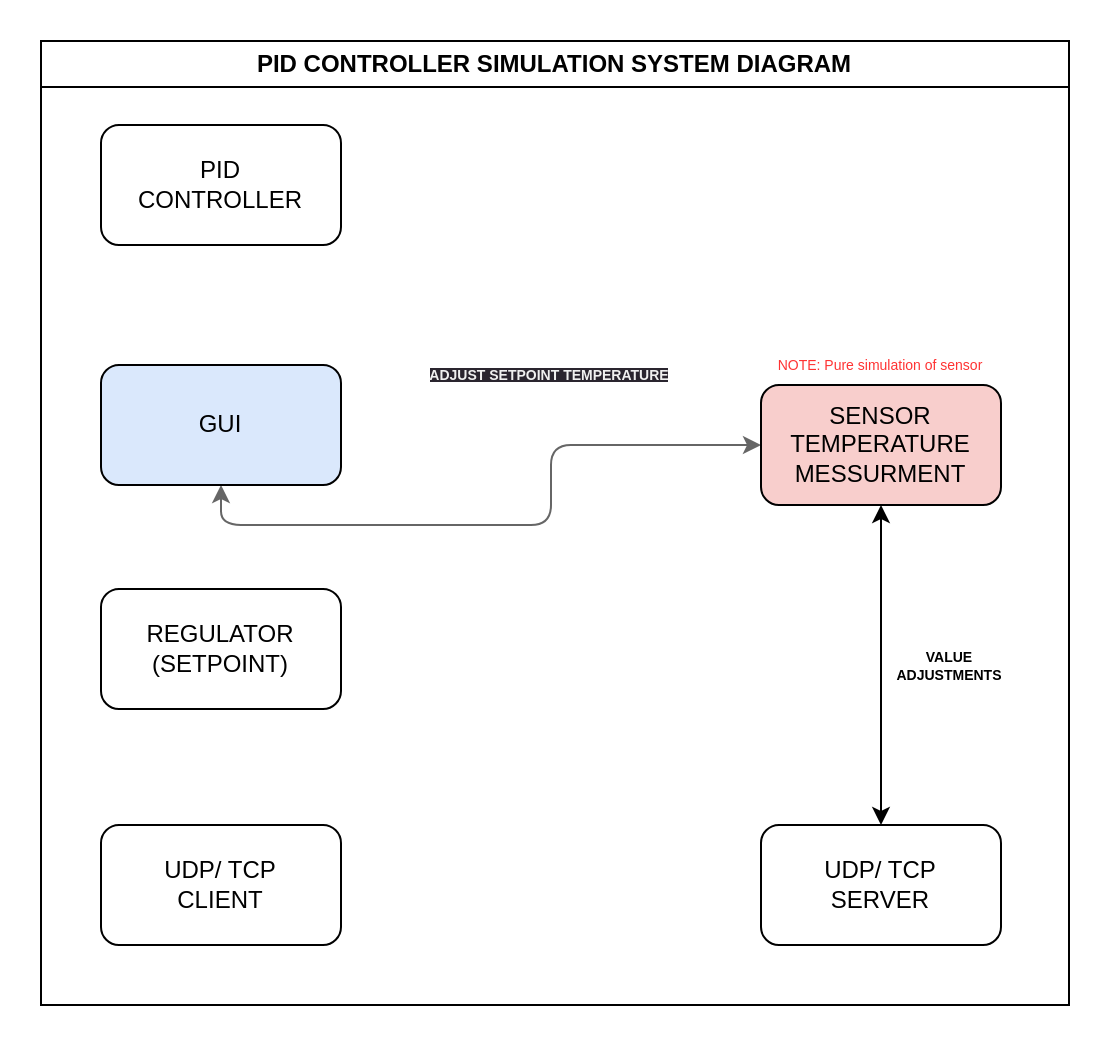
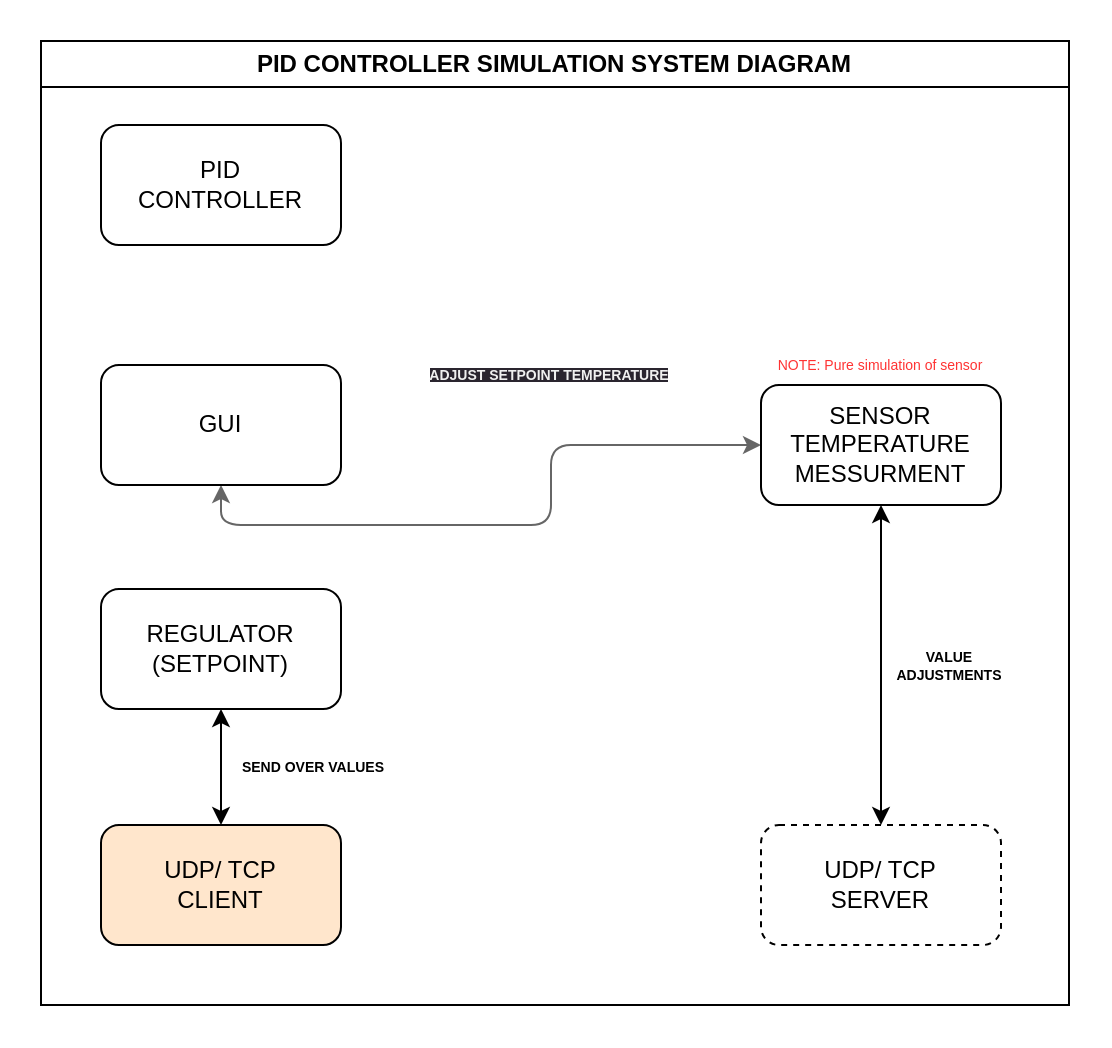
- <mxCell id="7" value="GUI" style="rounded=1;whiteSpace=wrap;html=1;labelBackgroundColor=none;fillColor=#dae8fc;" vertex="1" parent="1"><mxGeometry x="50" y="182" width="120" height="60" as="geometry" /></mxCell>
+ <mxCell id="7" value="GUI" style="rounded=1;whiteSpace=wrap;html=1;labelBackgroundColor=none;" vertex="1" parent="1"><mxGeometry x="50" y="182" width="120" height="60" as="geometry" /></mxCell>
- <mxCell id="10" value="SENSOR&lt;br&gt;TEMPERATURE&lt;br&gt;MESSURMENT" style="rounded=1;whiteSpace=wrap;html=1;labelBackgroundColor=none;fillColor=#f8cecc;" vertex="1" parent="1"><mxGeometry x="380" y="192" width="120" height="60" as="geometry" /></mxCell>
+ <mxCell id="10" value="SENSOR&lt;br&gt;TEMPERATURE&lt;br&gt;MESSURMENT" style="rounded=1;whiteSpace=wrap;html=1;labelBackgroundColor=none;" vertex="1" parent="1"><mxGeometry x="380" y="192" width="120" height="60" as="geometry" /></mxCell>
+ <mxCell id="11" style="edgeStyle=orthogonalEdgeStyle;rounded=1;orthogonalLoop=1;jettySize=auto;html=1;exitX=0.5;exitY=1;exitDx=0;exitDy=0;entryX=0.5;entryY=0;entryDx=0;entryDy=0;startArrow=classic;startFill=1;labelBackgroundColor=none;fontColor=default;" edge="1" parent="1" source="13" target="4"><mxGeometry relative="1" as="geometry" /></mxCell>
+ <mxCell id="12" value="&lt;b&gt;SEND OVER VALUES&lt;/b&gt;" style="edgeLabel;html=1;align=center;verticalAlign=middle;resizable=0;points=[];fontSize=7;labelBackgroundColor=none;rounded=1;" vertex="1" connectable="0" parent="11"><mxGeometry x="0.237" relative="1" as="geometry"><mxPoint x="45" y="-7" as="offset" /></mxGeometry></mxCell>
- <mxCell id="4" value="UDP/ TCP&lt;br&gt;CLIENT" style="rounded=1;whiteSpace=wrap;html=1;labelBackgroundColor=none;" vertex="1" parent="1"><mxGeometry x="50" y="412" width="120" height="60" as="geometry" /></mxCell>
+ <mxCell id="4" value="UDP/ TCP&lt;br&gt;CLIENT" style="rounded=1;whiteSpace=wrap;html=1;labelBackgroundColor=none;fillColor=#ffe6cc;" vertex="1" parent="1"><mxGeometry x="50" y="412" width="120" height="60" as="geometry" /></mxCell>
- <mxCell id="3" value="UDP/ TCP&lt;br style=&quot;border-color: var(--border-color);&quot;&gt;SERVER" style="rounded=1;whiteSpace=wrap;html=1;labelBackgroundColor=none;" vertex="1" parent="1"><mxGeometry x="380" y="412" width="120" height="60" as="geometry" /></mxCell>
+ <mxCell id="3" value="UDP/ TCP&lt;br style=&quot;border-color: var(--border-color);&quot;&gt;SERVER" style="rounded=1;whiteSpace=wrap;html=1;labelBackgroundColor=none;dashed=1;" vertex="1" parent="1"><mxGeometry x="380" y="412" width="120" height="60" as="geometry" /></mxCell>
